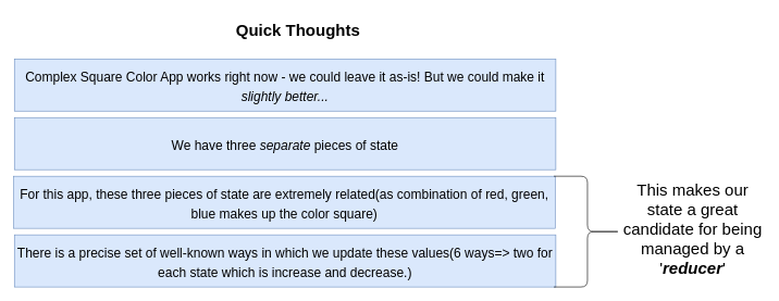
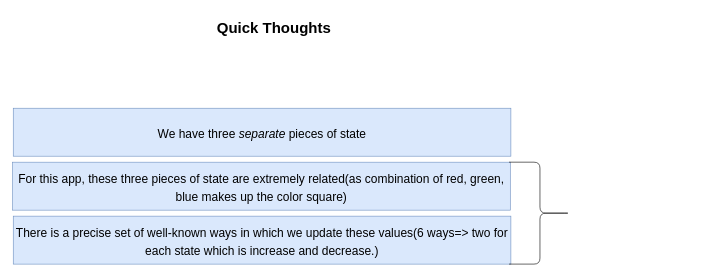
- <mxCell id="3" value="&lt;font style=&quot;font-size: 20px&quot;&gt;Complex Square Color App works right now - we could leave it as-is! But we could make it &lt;i&gt;slightly better...&lt;/i&gt;&lt;/font&gt;" style="rounded=0;whiteSpace=wrap;html=1;fontSize=25;fillColor=#dae8fc;strokeColor=#6c8ebf;" vertex="1" parent="1"><mxGeometry y="90" width="830" height="80" as="geometry" x="21" /></mxCell>
- <mxCell id="8" value="&lt;font style=&quot;font-size: 25px&quot;&gt;This makes our state a great candidate for being managed by a '&lt;b&gt;&lt;i&gt;reducer&lt;/i&gt;&lt;/b&gt;'&lt;/font&gt;" style="text;html=1;strokeColor=none;fillColor=none;align=center;verticalAlign=middle;whiteSpace=wrap;rounded=0;" vertex="1" parent="1"><mxGeometry x="951" y="260" width="220" height="180" as="geometry" /></mxCell>
